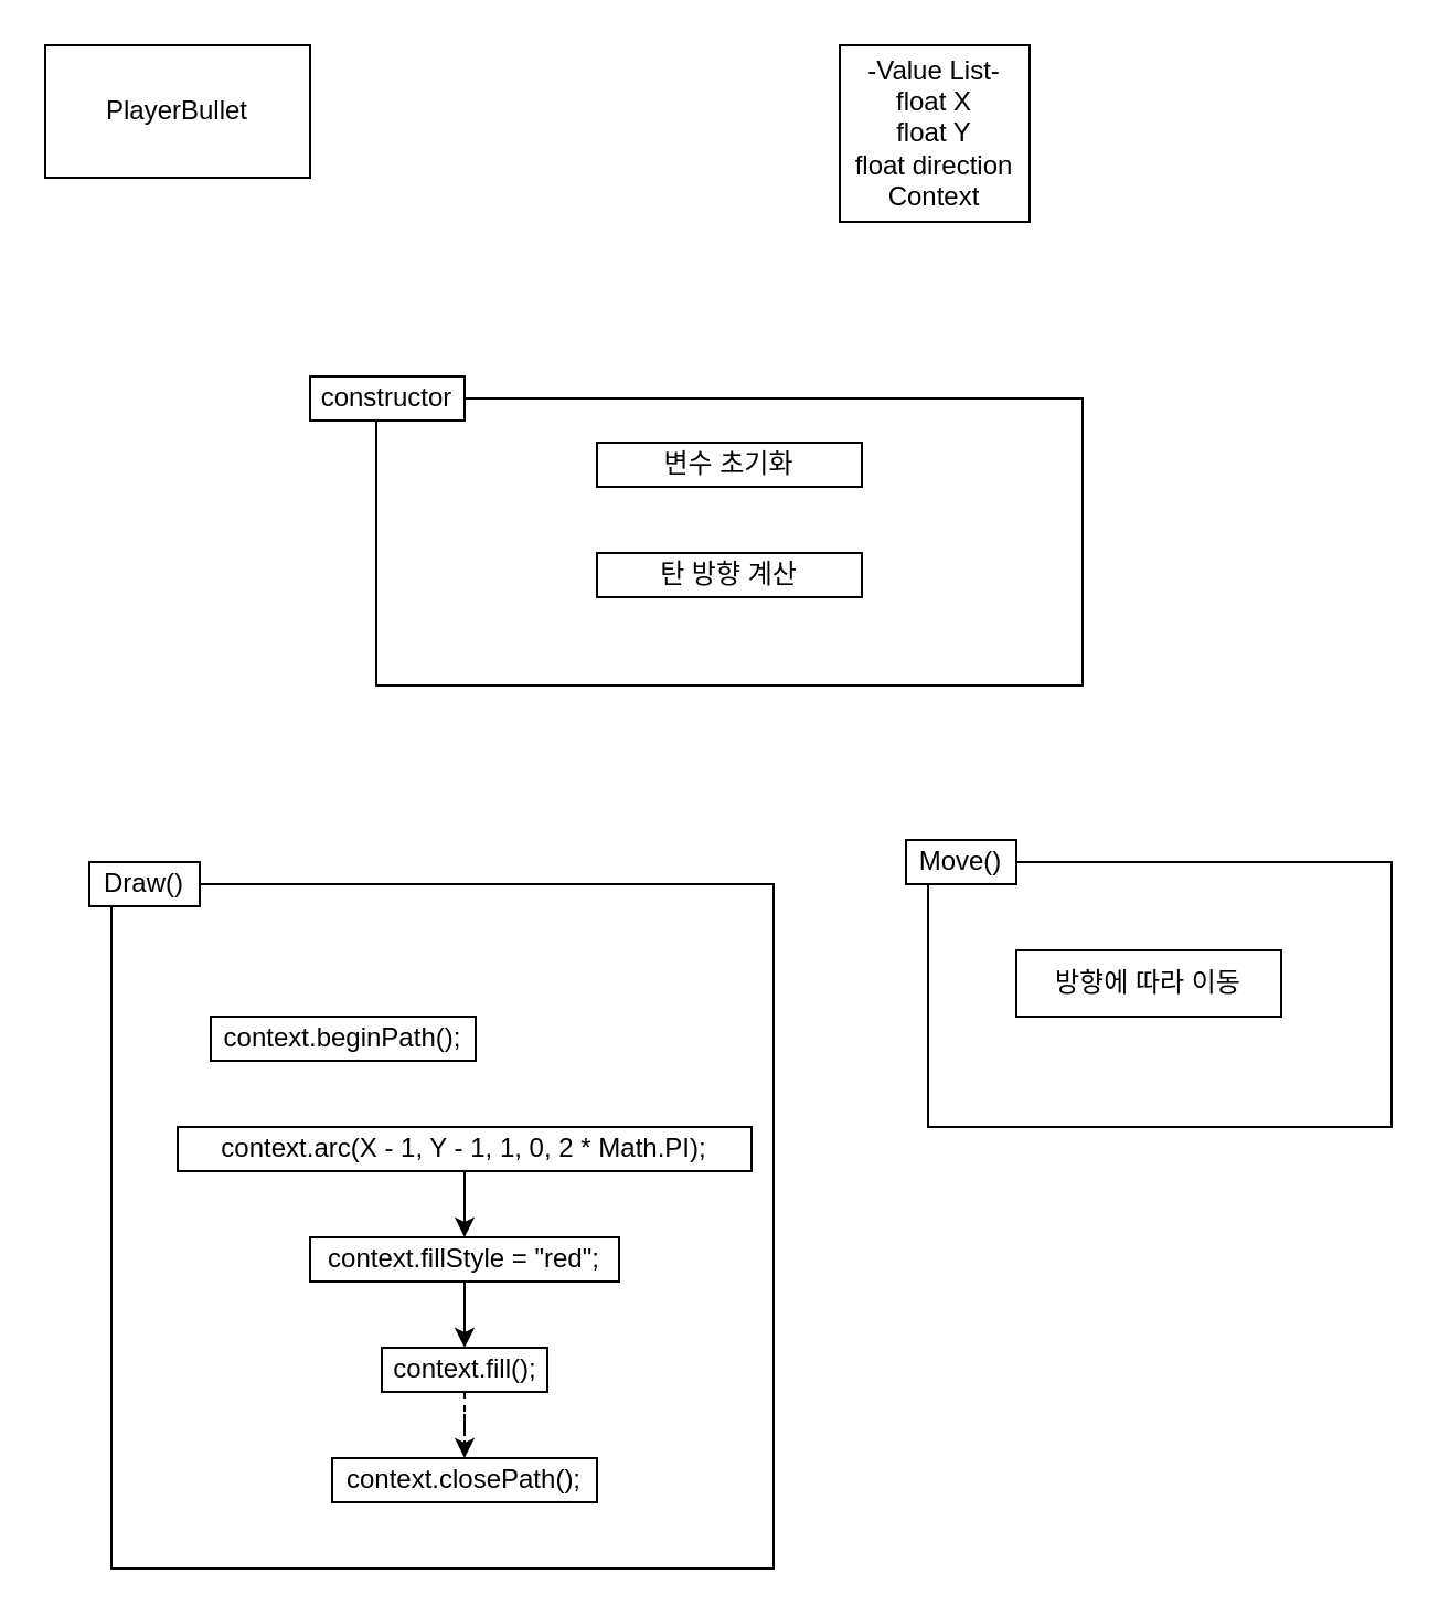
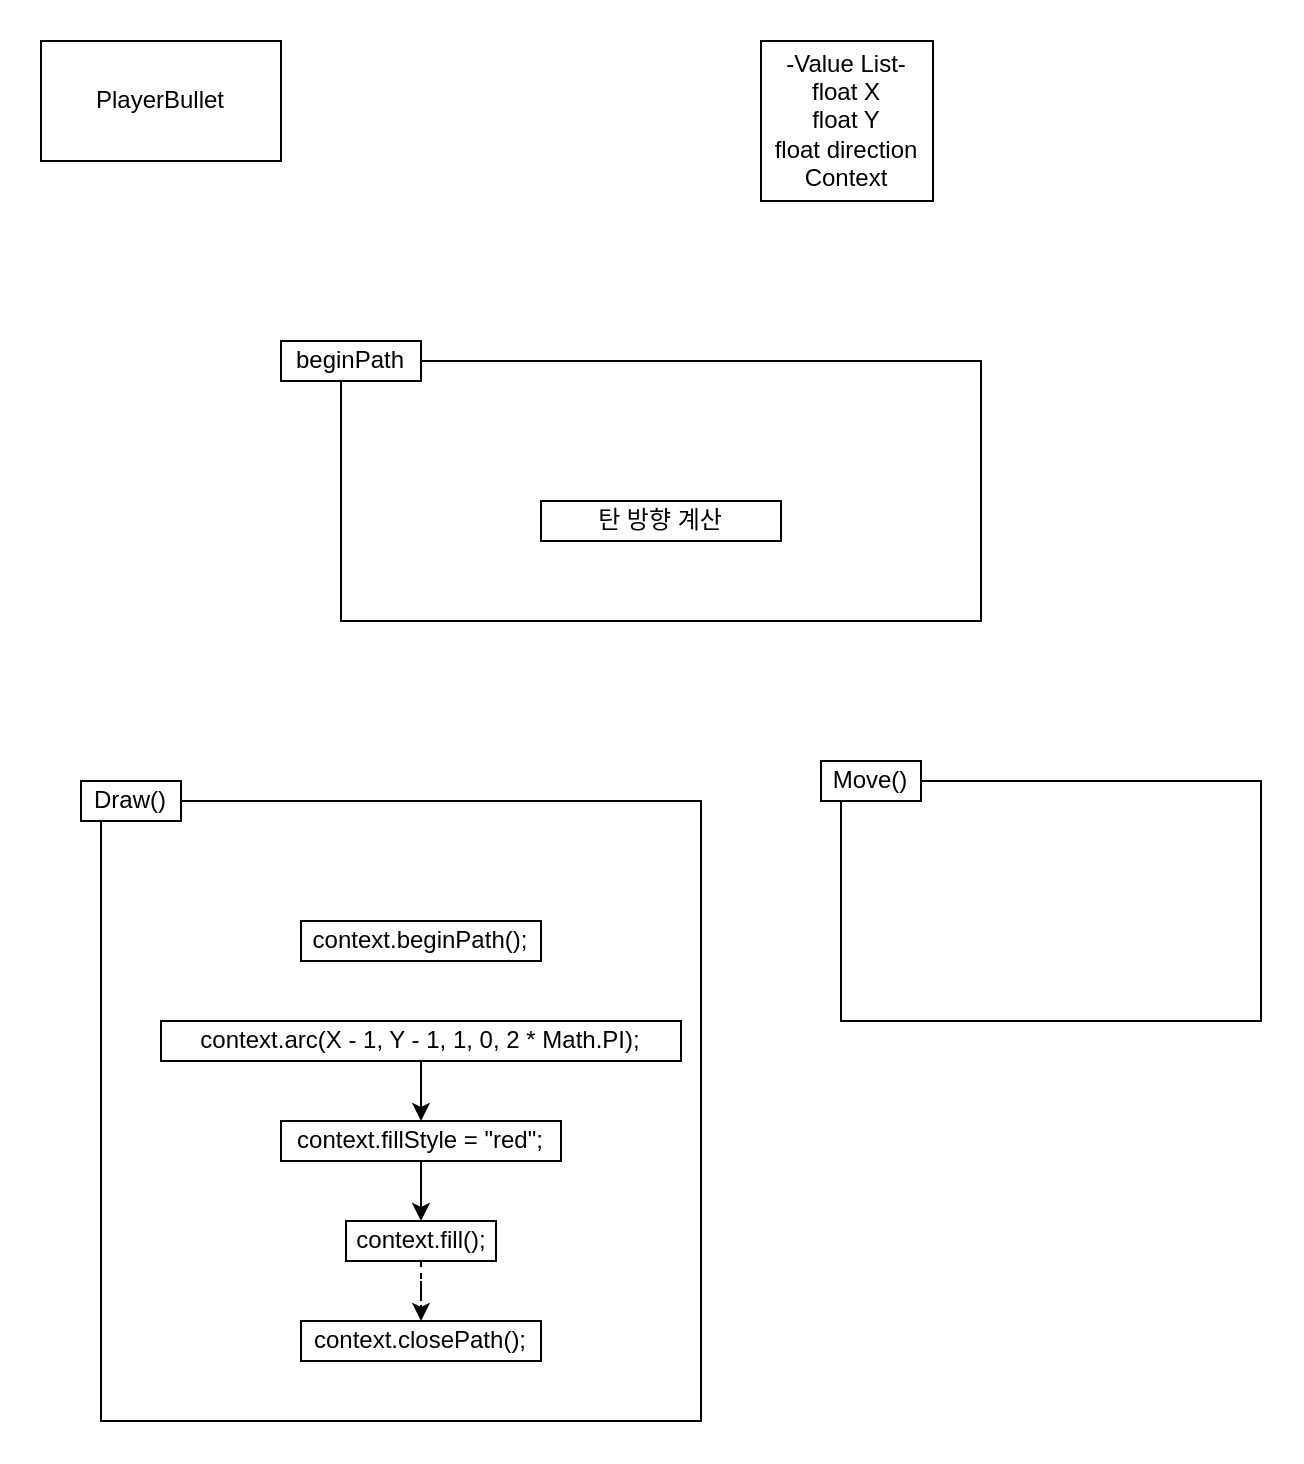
- <mxCell id="6" value="constructor" style="rounded=0;whiteSpace=wrap;html=1;" vertex="1" parent="1"><mxGeometry x="140" y="170" width="70" height="20" as="geometry" /></mxCell>
+ <mxCell id="6" value="beginPath" style="rounded=0;whiteSpace=wrap;html=1;" vertex="1" parent="1"><mxGeometry x="140" y="170" width="70" height="20" as="geometry" /></mxCell>
- <mxCell id="7" value="변수 초기화" style="rounded=0;whiteSpace=wrap;html=1;" vertex="1" parent="1"><mxGeometry x="270" y="200" width="120" height="20" as="geometry" /></mxCell>
- <mxCell id="20" value="방향에 따라 이동" style="rounded=0;whiteSpace=wrap;html=1;" vertex="1" parent="1"><mxGeometry x="460" y="430" width="120" height="30" as="geometry" /></mxCell>
- <mxCell id="10" value="context.beginPath();" style="rounded=0;whiteSpace=wrap;html=1;" vertex="1" parent="1"><mxGeometry x="95" y="460" width="120" height="20" as="geometry" /></mxCell>
+ <mxCell id="10" value="context.beginPath();" style="rounded=0;whiteSpace=wrap;html=1;" vertex="1" parent="1"><mxGeometry x="150" y="460" width="120" height="20" as="geometry" /></mxCell>
